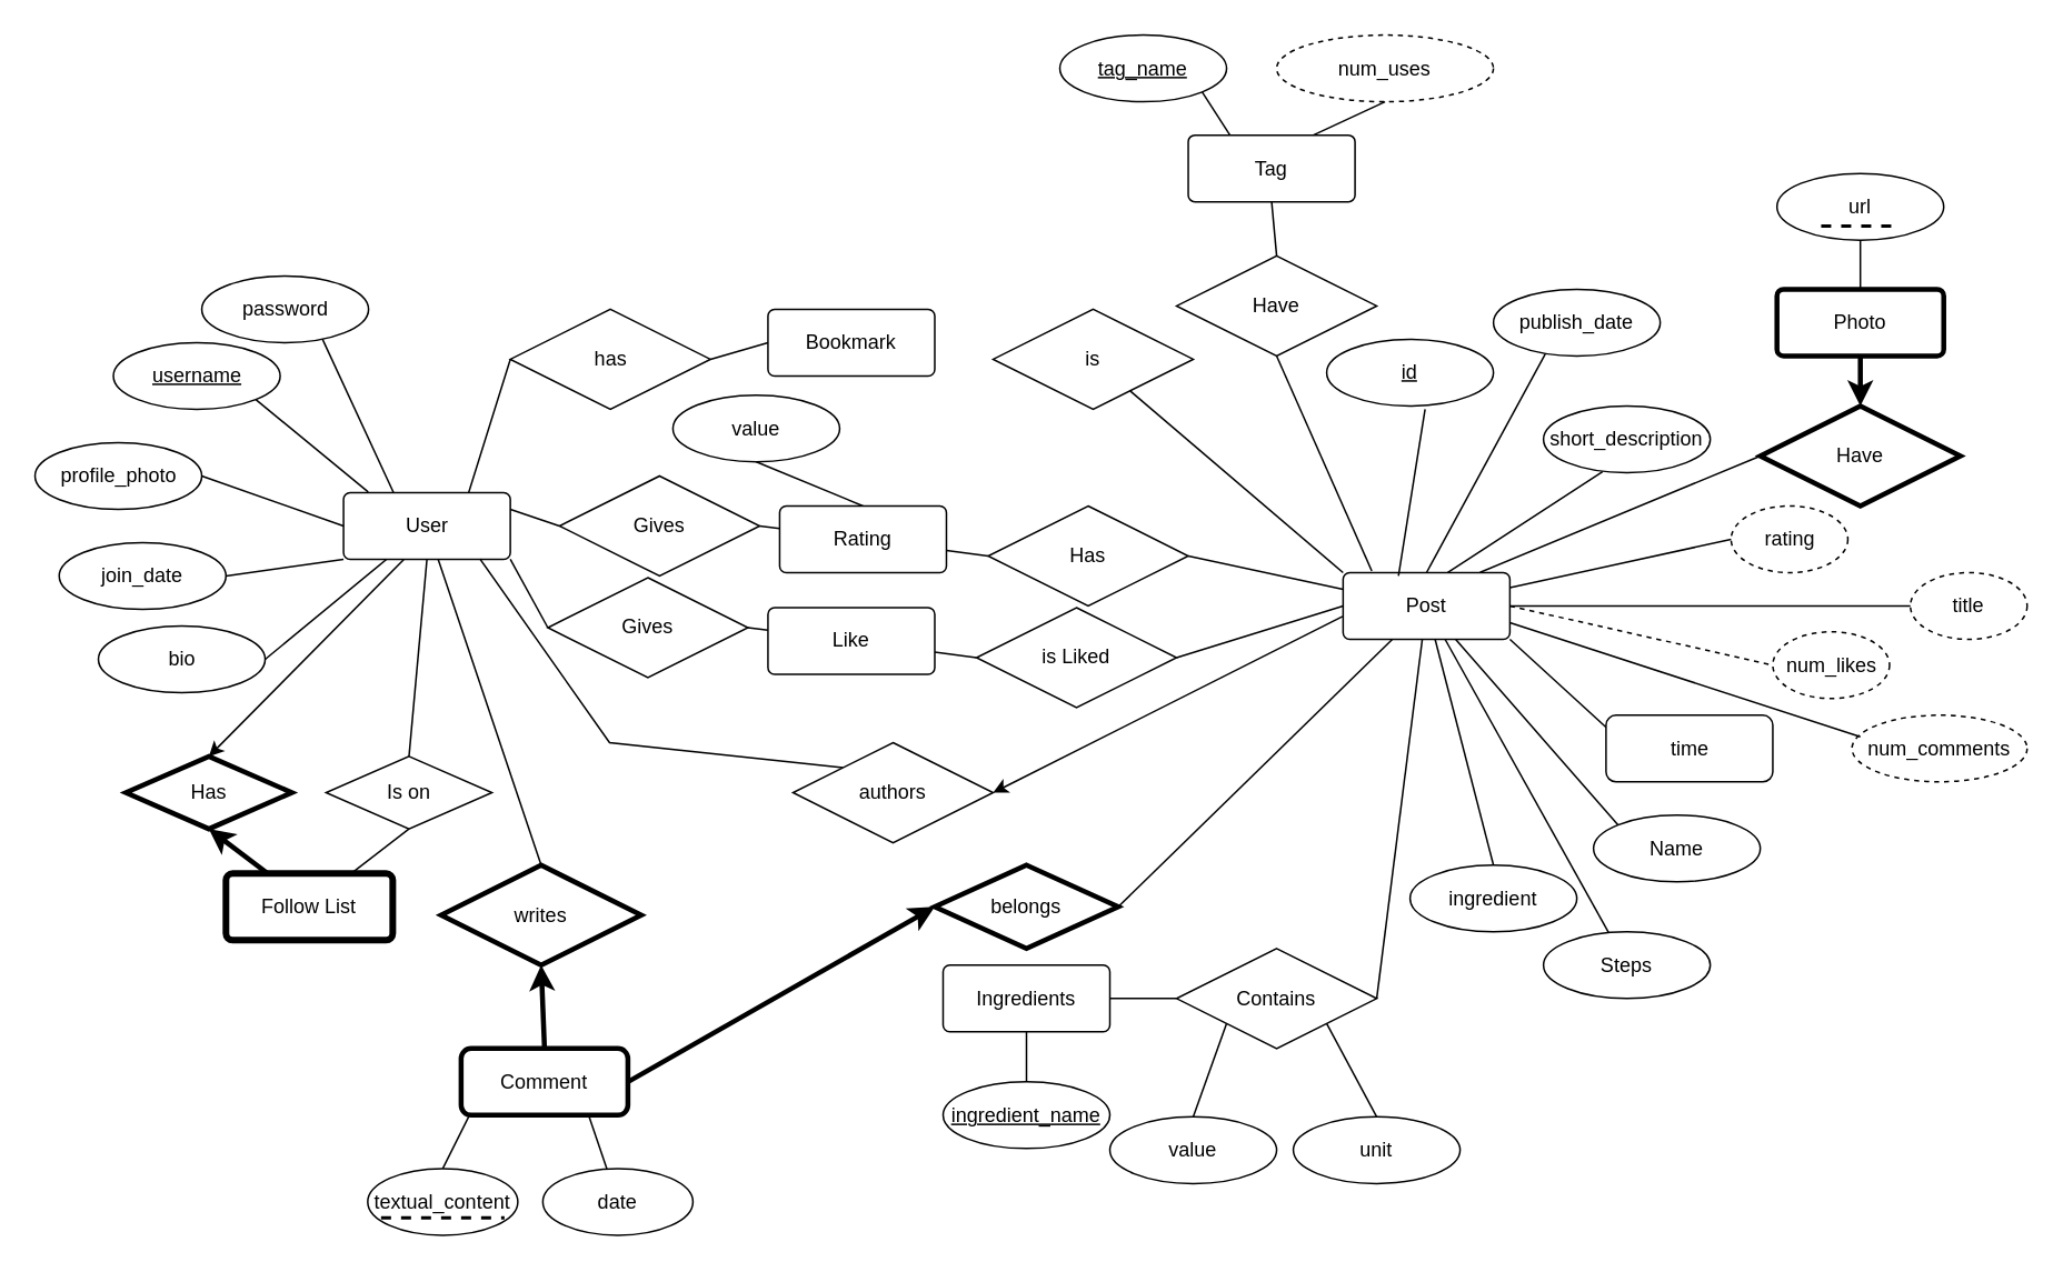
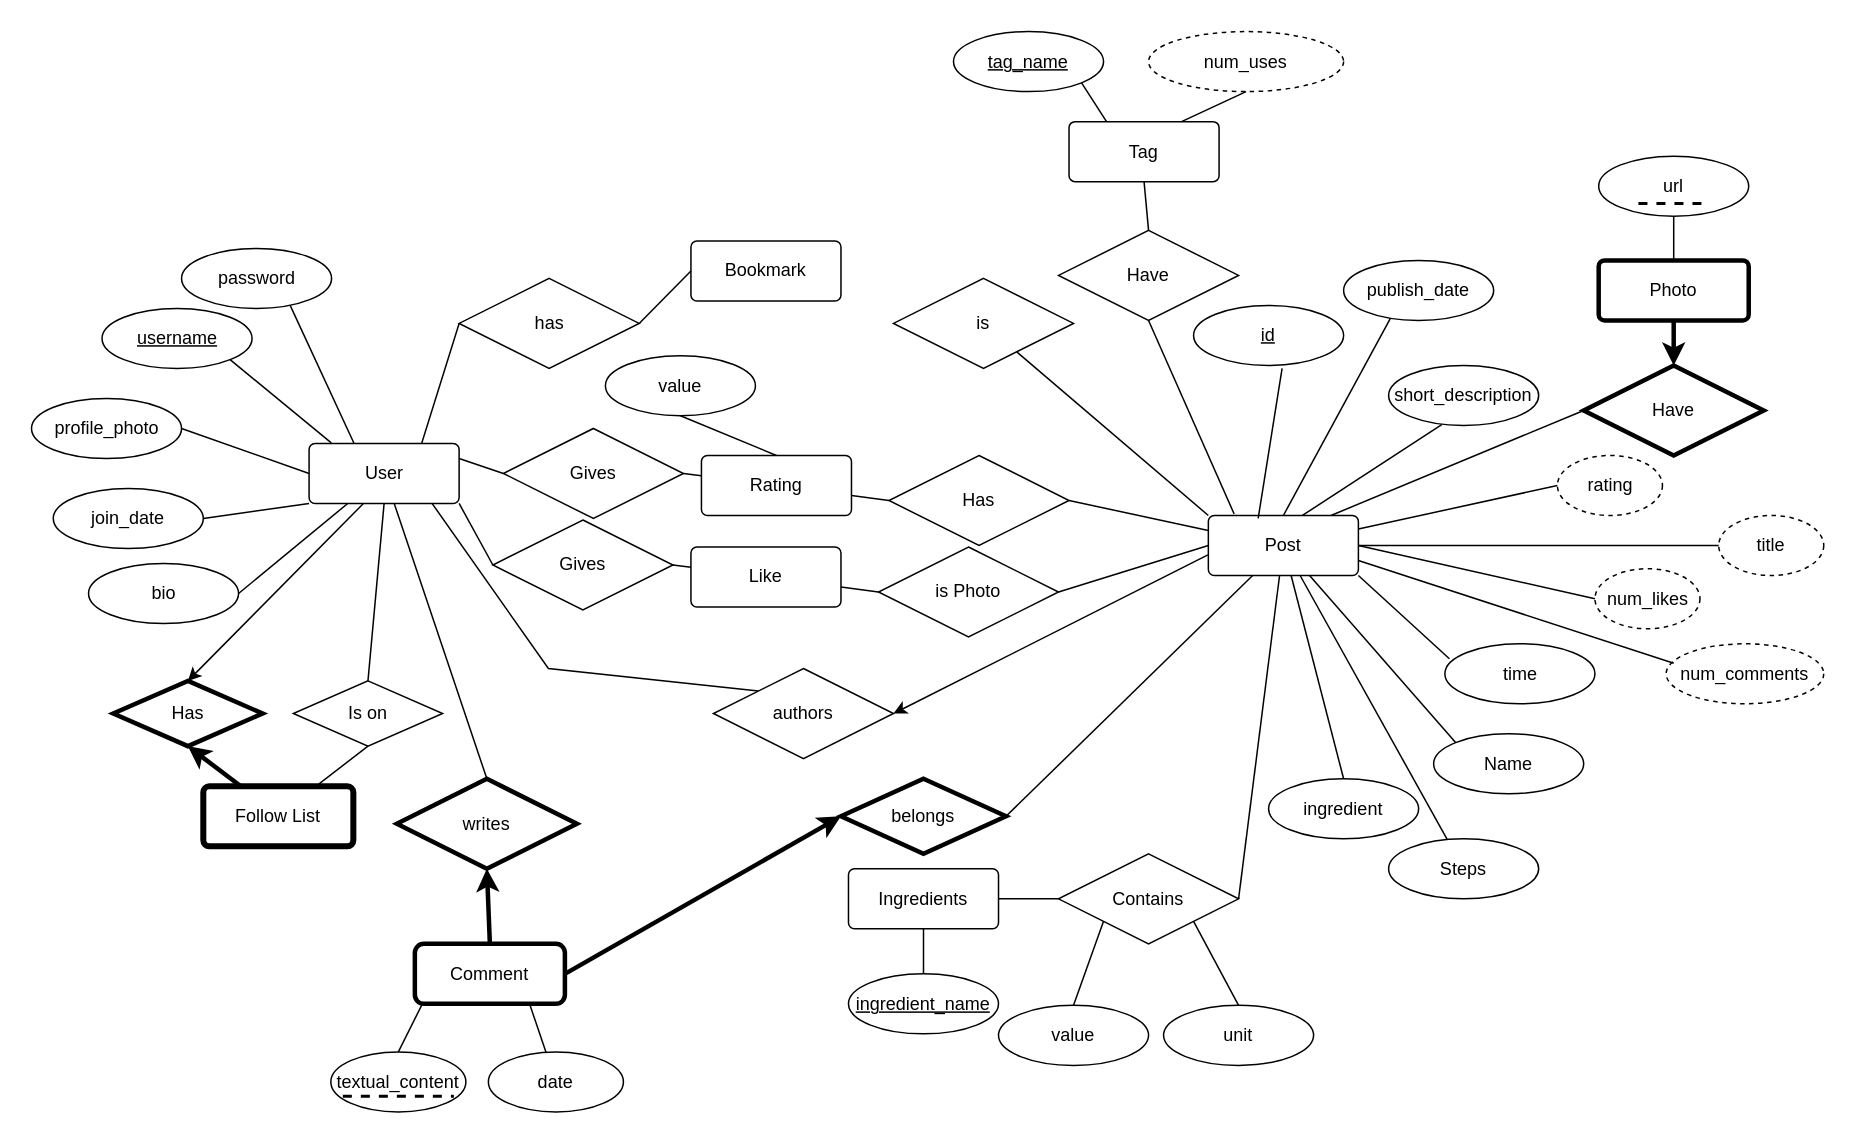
- <mxCell id="85" value="Bookmark" style="rounded=1;arcSize=10;whiteSpace=wrap;html=1;align=center;" vertex="1" parent="1"><mxGeometry x="460" y="185" width="100" height="40" as="geometry" /></mxCell>
+ <mxCell id="85" value="Bookmark" style="rounded=1;arcSize=10;whiteSpace=wrap;html=1;align=center;" vertex="1" parent="1"><mxGeometry x="460" y="160" width="100" height="40" as="geometry" /></mxCell>
- <mxCell id="69" value="" style="endArrow=none;html=1;rounded=0;entryX=0;entryY=0.5;entryDx=0;entryDy=0;exitX=1;exitY=0.5;exitDx=0;exitDy=0;dashed=1;" edge="1" parent="1" source="17" target="66"><mxGeometry width="50" height="50" relative="1" as="geometry"><mxPoint x="819.85" y="345.5" as="sourcePoint" /><mxPoint x="947.85" y="398.5" as="targetPoint" /></mxGeometry></mxCell>
+ <mxCell id="69" value="" style="endArrow=none;html=1;rounded=0;entryX=0;entryY=0.5;entryDx=0;entryDy=0;exitX=1;exitY=0.5;exitDx=0;exitDy=0;" edge="1" parent="1" source="17" target="66"><mxGeometry width="50" height="50" relative="1" as="geometry"><mxPoint x="819.85" y="345.5" as="sourcePoint" /><mxPoint x="947.85" y="398.5" as="targetPoint" /></mxGeometry></mxCell>
- <mxCell id="95" value="is Liked" style="shape=rhombus;perimeter=rhombusPerimeter;whiteSpace=wrap;html=1;align=center;" vertex="1" parent="1"><mxGeometry x="585" y="364" width="120" height="60" as="geometry" /></mxCell>
+ <mxCell id="95" value="is Photo" style="shape=rhombus;perimeter=rhombusPerimeter;whiteSpace=wrap;html=1;align=center;" vertex="1" parent="1"><mxGeometry x="585" y="364" width="120" height="60" as="geometry" /></mxCell>
- <mxCell id="63" value="time" style="whiteSpace=wrap;html=1;align=center;rounded=1;" vertex="1" parent="1"><mxGeometry x="962.5" y="428.5" width="100" height="40" as="geometry" /></mxCell>
+ <mxCell id="63" value="time" style="ellipse;whiteSpace=wrap;html=1;align=center;" vertex="1" parent="1"><mxGeometry x="962.5" y="428.5" width="100" height="40" as="geometry" /></mxCell>
